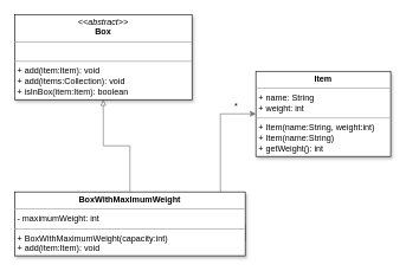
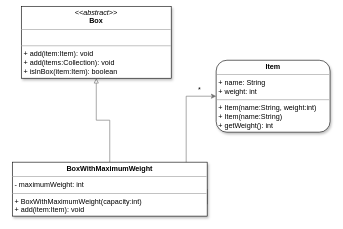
- <mxCell id="3" value="&lt;p style=&quot;margin: 0px ; margin-top: 4px ; text-align: center&quot;&gt;&lt;i&gt;&amp;lt;&amp;lt;abstract&amp;gt;&amp;gt;&lt;/i&gt;&lt;br&gt;&lt;b&gt;Box&lt;/b&gt;&lt;/p&gt;&lt;hr size=&quot;1&quot;&gt;&lt;p style=&quot;margin: 0px ; margin-left: 4px&quot;&gt;&lt;br&gt;&lt;/p&gt;&lt;hr size=&quot;1&quot;&gt;&lt;p style=&quot;margin: 0px ; margin-left: 4px&quot;&gt;+ add(item:Item): void&lt;br&gt;+ add(items:Collection): void&lt;/p&gt;&lt;p style=&quot;margin: 0px ; margin-left: 4px&quot;&gt;+ isInBox(item:Item): boolean&lt;/p&gt;" style="verticalAlign=top;align=left;overflow=fill;fontSize=12;fontFamily=Helvetica;html=1;shadow=1;strokeColor=#000000;fillColor=#ffffff;" vertex="1" parent="1"><mxGeometry x="20" y="20" width="250" height="120" as="geometry" /></mxCell>
+ <mxCell id="3" value="&lt;p style=&quot;margin: 0px ; margin-top: 4px ; text-align: center&quot;&gt;&lt;i&gt;&amp;lt;&amp;lt;abstract&amp;gt;&amp;gt;&lt;/i&gt;&lt;br&gt;&lt;b&gt;Box&lt;/b&gt;&lt;/p&gt;&lt;hr size=&quot;1&quot;&gt;&lt;p style=&quot;margin: 0px ; margin-left: 4px&quot;&gt;&lt;br&gt;&lt;/p&gt;&lt;hr size=&quot;1&quot;&gt;&lt;p style=&quot;margin: 0px ; margin-left: 4px&quot;&gt;+ add(item:Item): void&lt;br&gt;+ add(items:Collection): void&lt;/p&gt;&lt;p style=&quot;margin: 0px ; margin-left: 4px&quot;&gt;+ isInBox(item:Item): boolean&lt;/p&gt;" style="verticalAlign=top;align=left;overflow=fill;fontSize=12;fontFamily=Helvetica;html=1;shadow=1;strokeColor=#000000;fillColor=#ffffff;" vertex="1" parent="1"><mxGeometry x="35" y="10" width="250" height="120" as="geometry" /></mxCell>
- <mxCell id="7" value="&lt;p style=&quot;margin: 0px ; margin-top: 4px ; text-align: center&quot;&gt;&lt;b&gt;Item&lt;/b&gt;&lt;/p&gt;&lt;hr size=&quot;1&quot;&gt;&lt;p style=&quot;margin: 0px ; margin-left: 4px&quot;&gt;+ name: String&lt;/p&gt;&lt;p style=&quot;margin: 0px ; margin-left: 4px&quot;&gt;+ weight: int&lt;/p&gt;&lt;hr size=&quot;1&quot;&gt;&lt;p style=&quot;margin: 0px ; margin-left: 4px&quot;&gt;+ Item(name:String, weight:int)&lt;/p&gt;&lt;p style=&quot;margin: 0px ; margin-left: 4px&quot;&gt;+ Item(name:String)&lt;/p&gt;&lt;p style=&quot;margin: 0px ; margin-left: 4px&quot;&gt;+ getWeight(): int&lt;/p&gt;" style="verticalAlign=top;align=left;overflow=fill;fontSize=12;fontFamily=Helvetica;html=1;shadow=1;strokeColor=#000000;fillColor=#ffffff;" vertex="1" parent="1"><mxGeometry x="360" y="100" width="190" height="120" as="geometry" /></mxCell>
+ <mxCell id="7" value="&lt;p style=&quot;margin: 0px ; margin-top: 4px ; text-align: center&quot;&gt;&lt;b&gt;Item&lt;/b&gt;&lt;/p&gt;&lt;hr size=&quot;1&quot;&gt;&lt;p style=&quot;margin: 0px ; margin-left: 4px&quot;&gt;+ name: String&lt;/p&gt;&lt;p style=&quot;margin: 0px ; margin-left: 4px&quot;&gt;+ weight: int&lt;/p&gt;&lt;hr size=&quot;1&quot;&gt;&lt;p style=&quot;margin: 0px ; margin-left: 4px&quot;&gt;+ Item(name:String, weight:int)&lt;/p&gt;&lt;p style=&quot;margin: 0px ; margin-left: 4px&quot;&gt;+ Item(name:String)&lt;/p&gt;&lt;p style=&quot;margin: 0px ; margin-left: 4px&quot;&gt;+ getWeight(): int&lt;/p&gt;" style="verticalAlign=top;align=left;overflow=fill;fontSize=12;fontFamily=Helvetica;html=1;shadow=1;strokeColor=#000000;fillColor=#ffffff;rounded=1;" vertex="1" parent="1"><mxGeometry x="360" y="100" width="190" height="120" as="geometry" /></mxCell>
